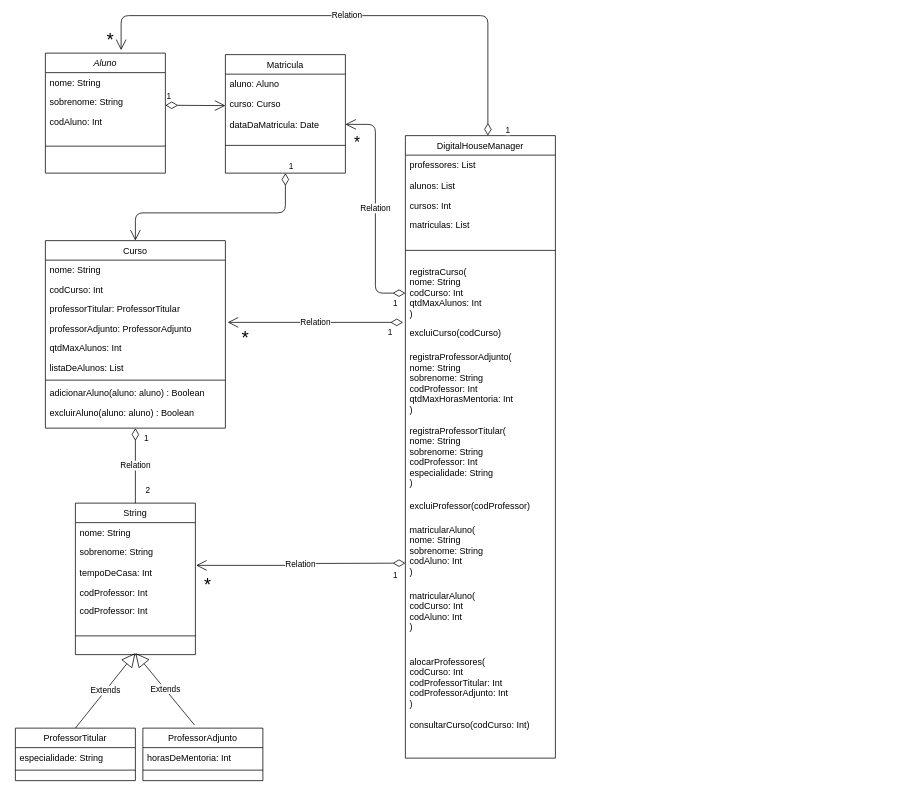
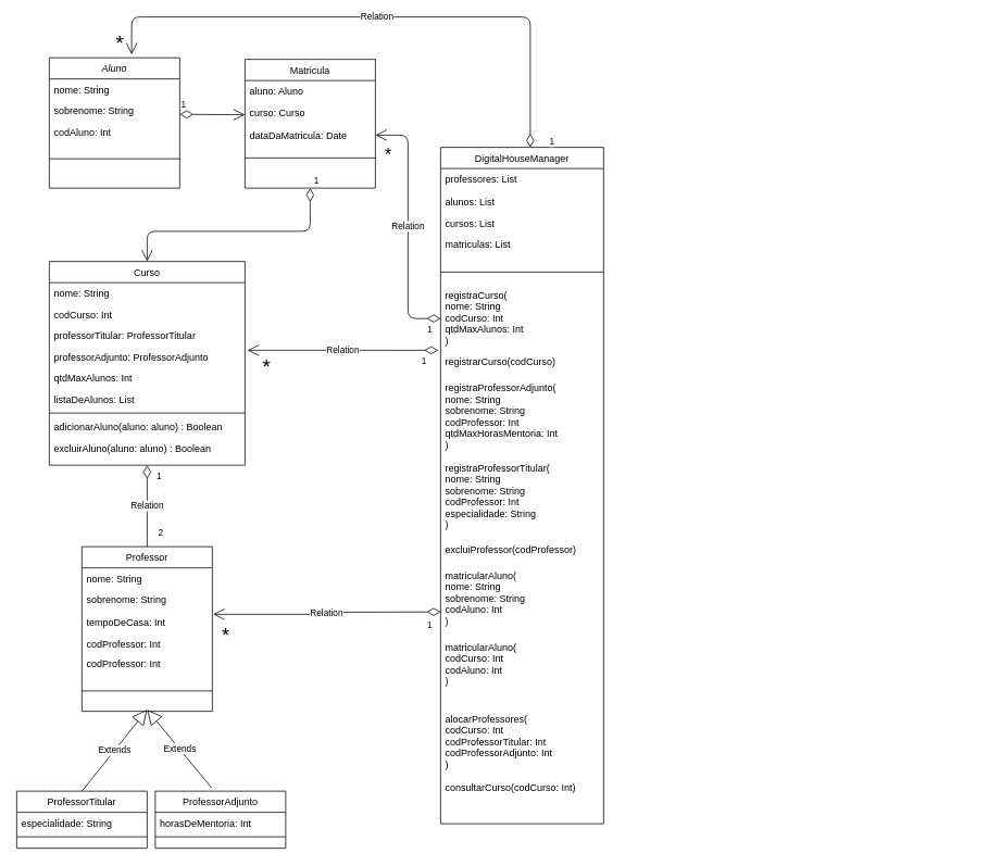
- <mxCell id="39" value="cursos: Int" style="text;align=left;verticalAlign=top;spacingLeft=4;spacingRight=4;overflow=hidden;rotatable=0;points=[[0,0.5],[1,0.5]];portConstraint=eastwest;rounded=0;shadow=0;html=0;" parent="36" vertex="1"><mxGeometry y="80" width="200" height="26" as="geometry" /></mxCell>
+ <mxCell id="39" value="cursos: List" style="text;align=left;verticalAlign=top;spacingLeft=4;spacingRight=4;overflow=hidden;rotatable=0;points=[[0,0.5],[1,0.5]];portConstraint=eastwest;rounded=0;shadow=0;html=0;" parent="36" vertex="1"><mxGeometry y="80" width="200" height="26" as="geometry" /></mxCell>
- <mxCell id="43" value="excluiCurso(codCurso)" style="text;align=left;verticalAlign=top;spacingLeft=4;spacingRight=4;overflow=hidden;rotatable=0;points=[[0,0.5],[1,0.5]];portConstraint=eastwest;rounded=0;shadow=0;html=0;" parent="36" vertex="1"><mxGeometry y="250" width="200" height="32" as="geometry" /></mxCell>
+ <mxCell id="43" value="registrarCurso(codCurso)" style="text;align=left;verticalAlign=top;spacingLeft=4;spacingRight=4;overflow=hidden;rotatable=0;points=[[0,0.5],[1,0.5]];portConstraint=eastwest;rounded=0;shadow=0;html=0;" parent="36" vertex="1"><mxGeometry y="250" width="200" height="32" as="geometry" /></mxCell>
- <mxCell id="7" value="String" style="swimlane;fontStyle=0;align=center;verticalAlign=top;childLayout=stackLayout;horizontal=1;startSize=26;horizontalStack=0;resizeParent=1;resizeLast=0;collapsible=1;marginBottom=0;rounded=0;shadow=0;strokeWidth=1;" parent="1" vertex="1"><mxGeometry x="100" y="670" width="160" height="202" as="geometry"><mxRectangle x="130" y="380" width="160" height="26" as="alternateBounds" /></mxGeometry></mxCell>
+ <mxCell id="7" value="Professor" style="swimlane;fontStyle=0;align=center;verticalAlign=top;childLayout=stackLayout;horizontal=1;startSize=26;horizontalStack=0;resizeParent=1;resizeLast=0;collapsible=1;marginBottom=0;rounded=0;shadow=0;strokeWidth=1;" parent="1" vertex="1"><mxGeometry x="100" y="670" width="160" height="202" as="geometry"><mxRectangle x="130" y="380" width="160" height="26" as="alternateBounds" /></mxGeometry></mxCell>
